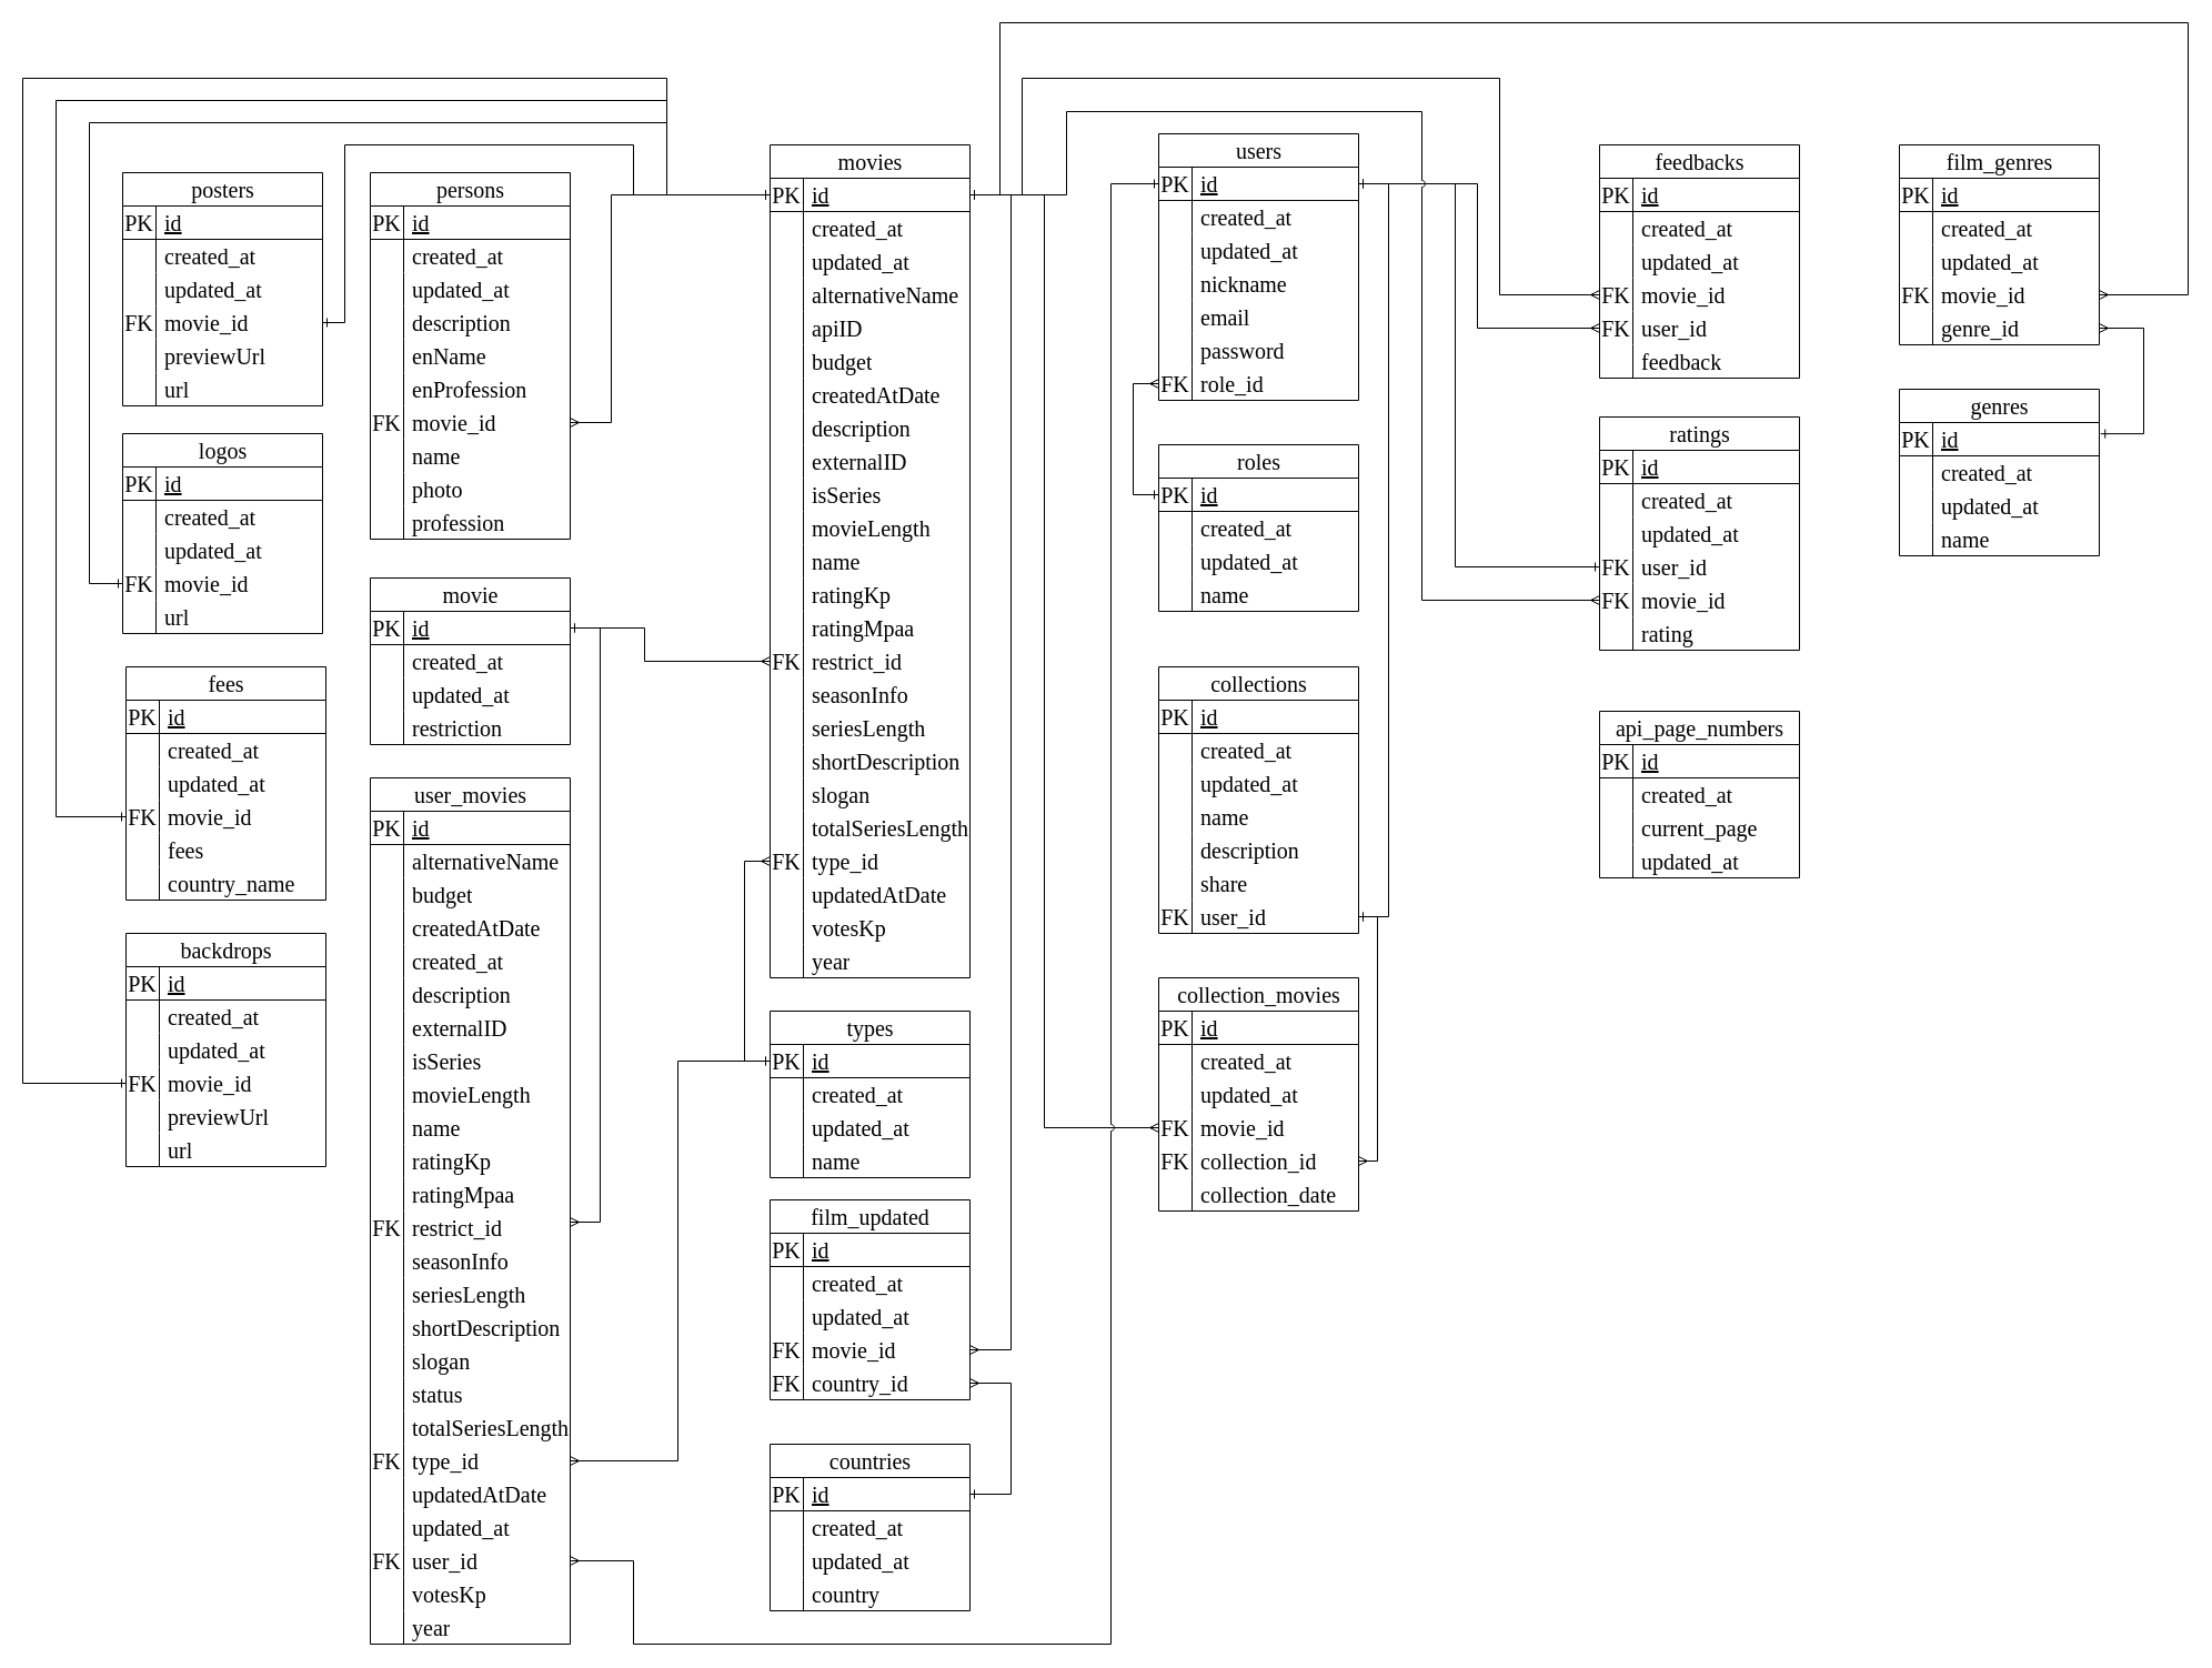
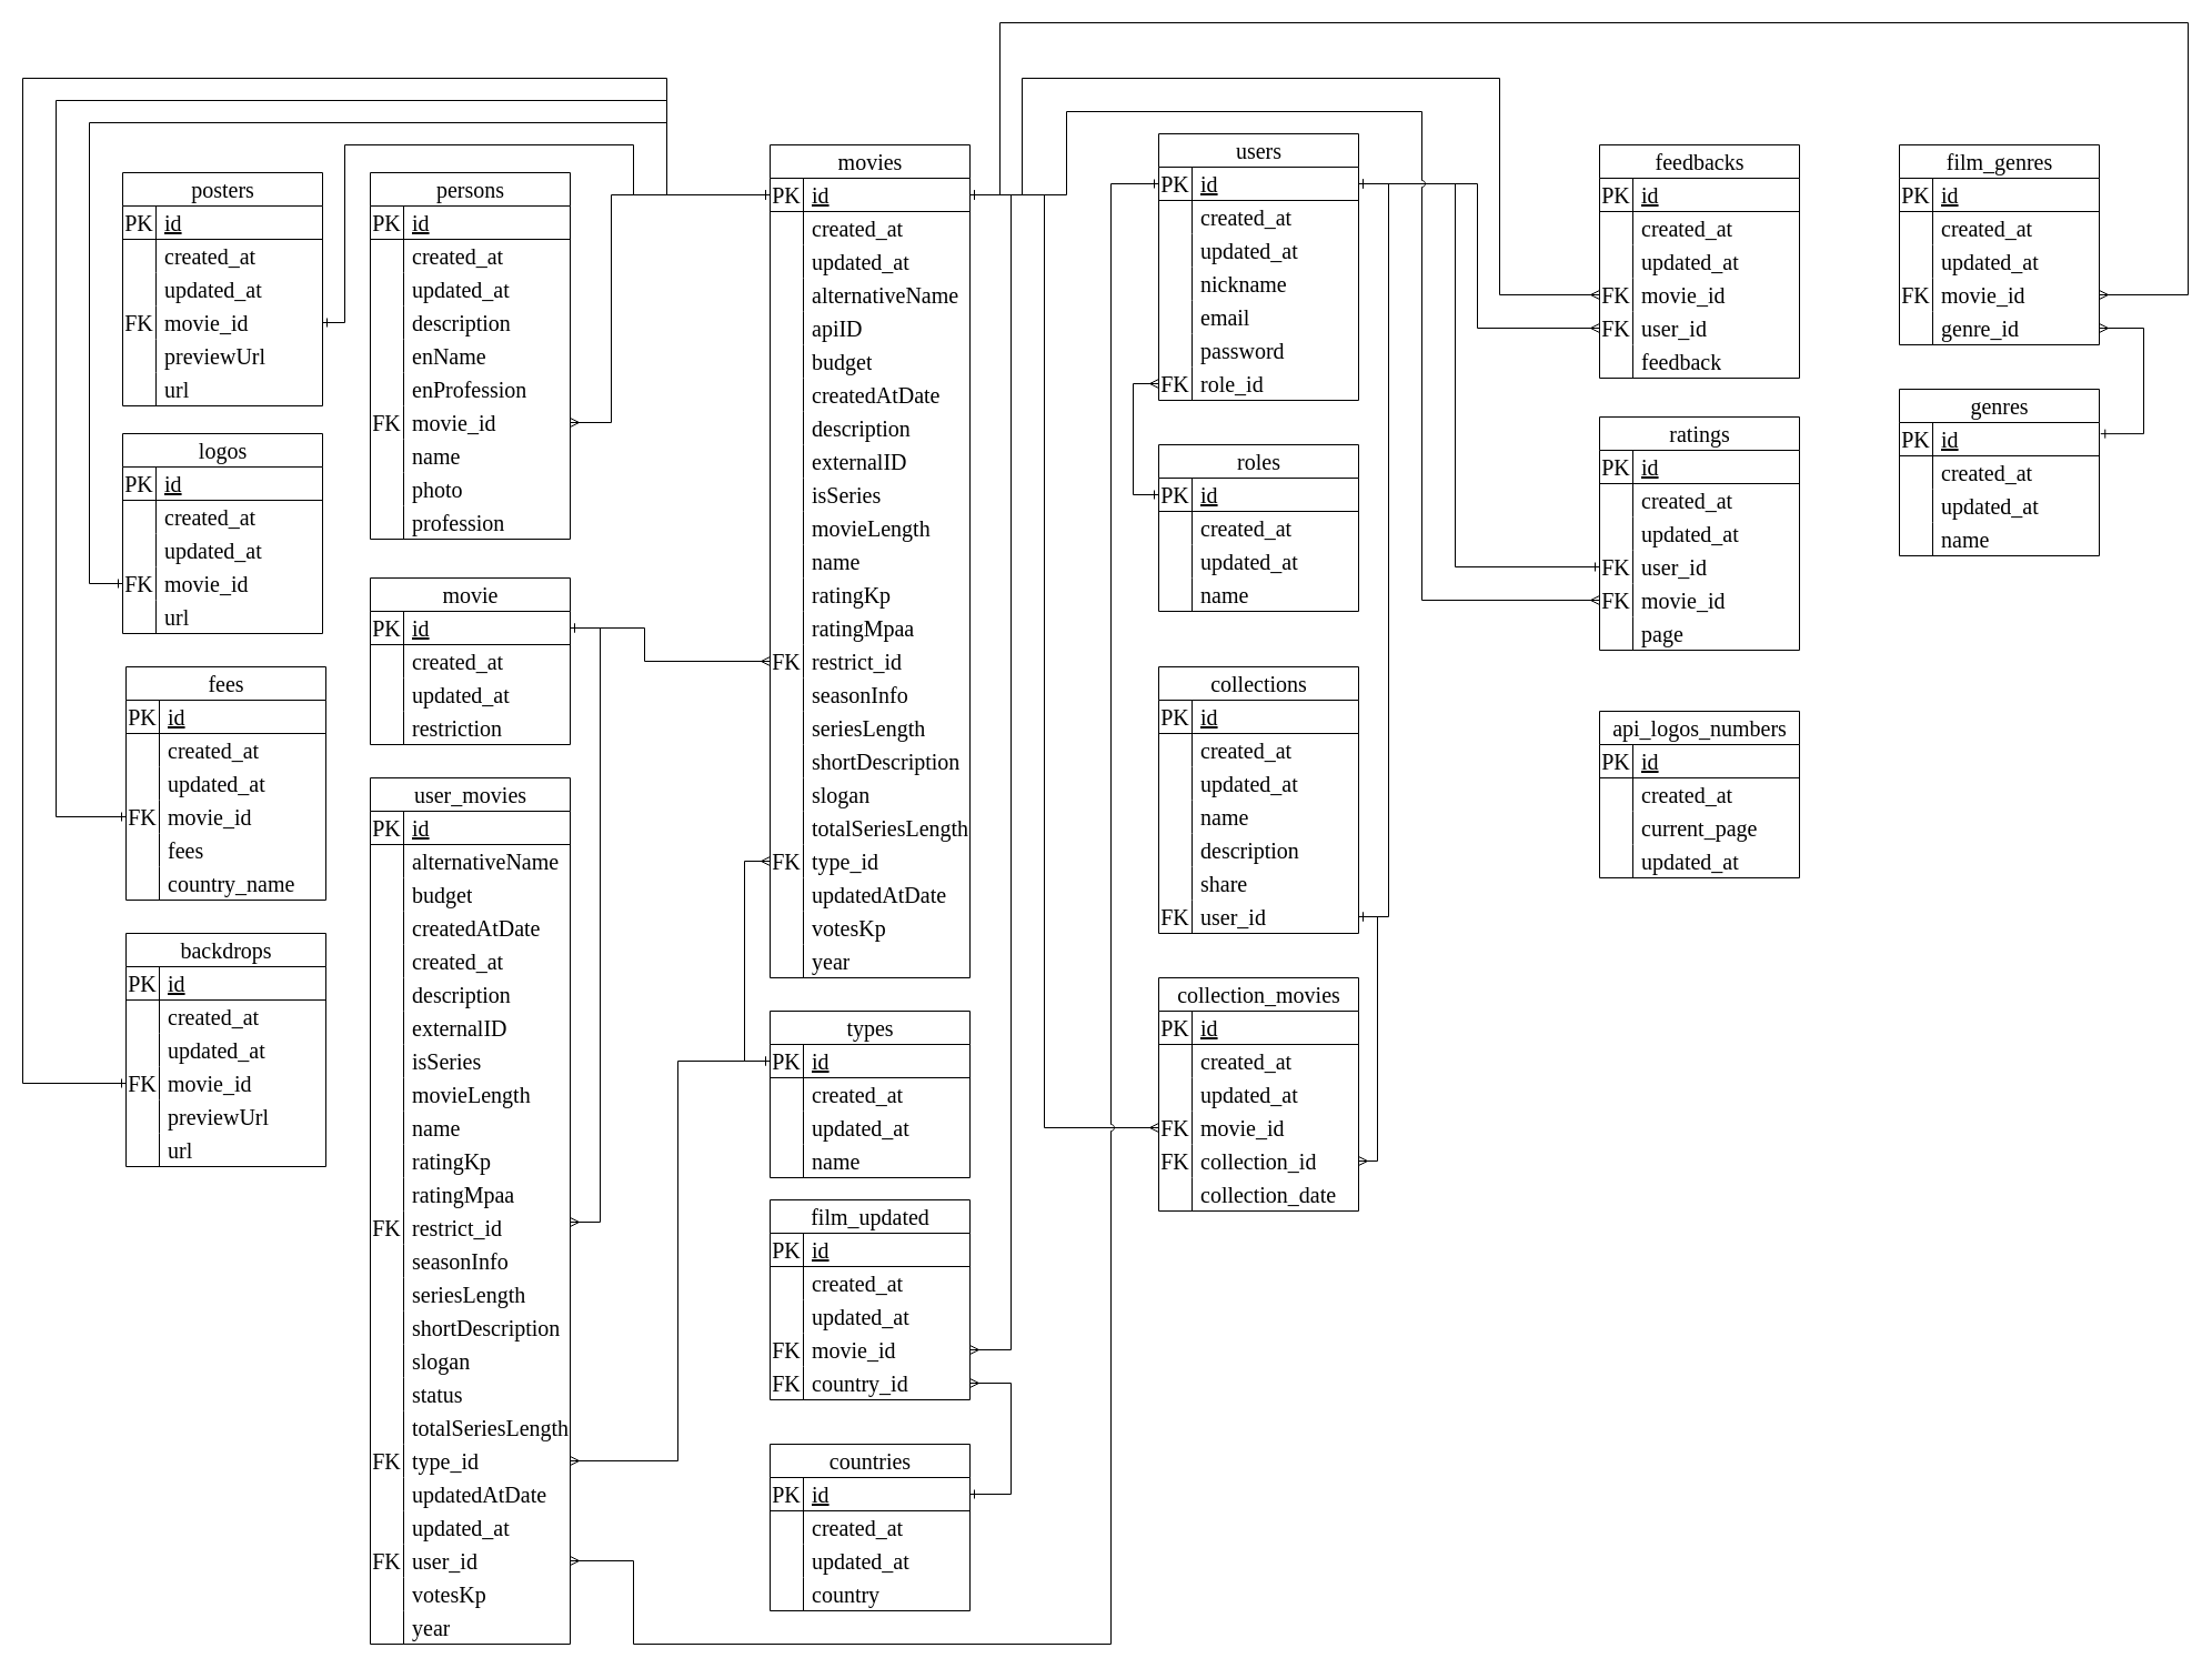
- <mxCell id="391" value="rating" style="shape=partialRectangle;connectable=0;fillColor=none;top=0;left=0;bottom=0;right=0;align=left;spacingLeft=6;overflow=hidden;whiteSpace=wrap;html=1;fontFamily=Times New Roman;fontSize=20;" parent="389" vertex="1"><mxGeometry x="30" width="150" height="30" as="geometry"><mxRectangle width="150" height="30" as="alternateBounds" /></mxGeometry></mxCell>
+ <mxCell id="391" value="page" style="shape=partialRectangle;connectable=0;fillColor=none;top=0;left=0;bottom=0;right=0;align=left;spacingLeft=6;overflow=hidden;whiteSpace=wrap;html=1;fontFamily=Times New Roman;fontSize=20;" parent="389" vertex="1"><mxGeometry x="30" width="150" height="30" as="geometry"><mxRectangle width="150" height="30" as="alternateBounds" /></mxGeometry></mxCell>
- <mxCell id="78" value="api_page_numbers" style="shape=table;startSize=30;container=1;collapsible=1;childLayout=tableLayout;fixedRows=1;rowLines=0;fontStyle=0;align=center;resizeLast=1;html=1;fontFamily=Times New Roman;fontSize=20;" parent="1" vertex="1"><mxGeometry x="1440" y="640" width="180" height="150" as="geometry" /></mxCell>
+ <mxCell id="78" value="api_logos_numbers" style="shape=table;startSize=30;container=1;collapsible=1;childLayout=tableLayout;fixedRows=1;rowLines=0;fontStyle=0;align=center;resizeLast=1;html=1;fontFamily=Times New Roman;fontSize=20;" parent="1" vertex="1"><mxGeometry x="1440" y="640" width="180" height="150" as="geometry" /></mxCell>
